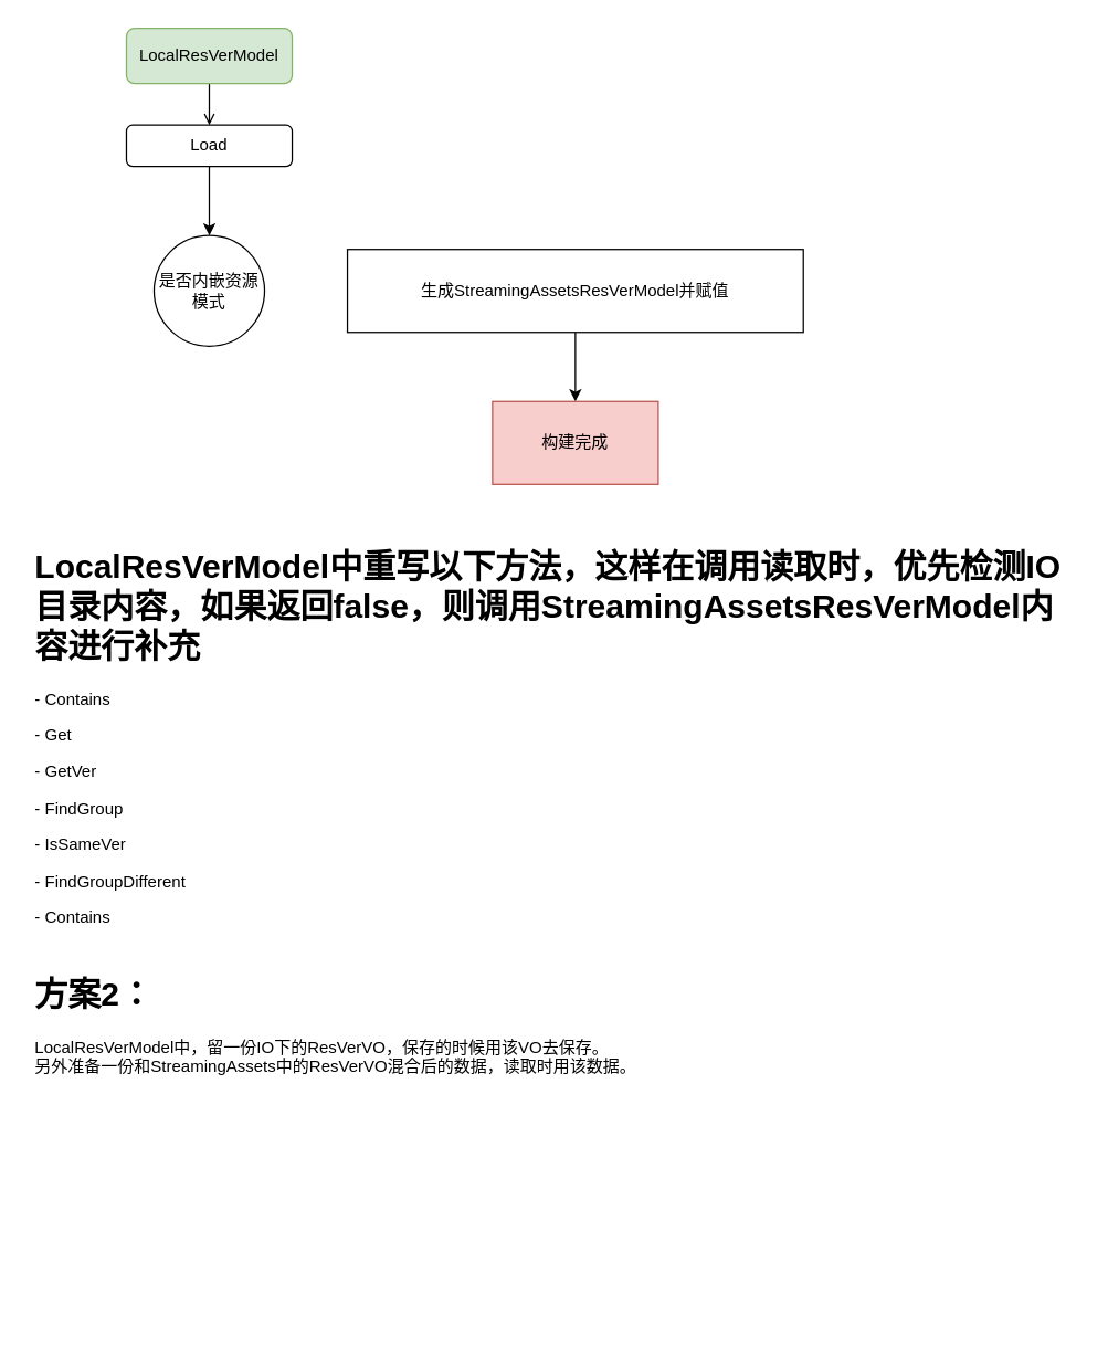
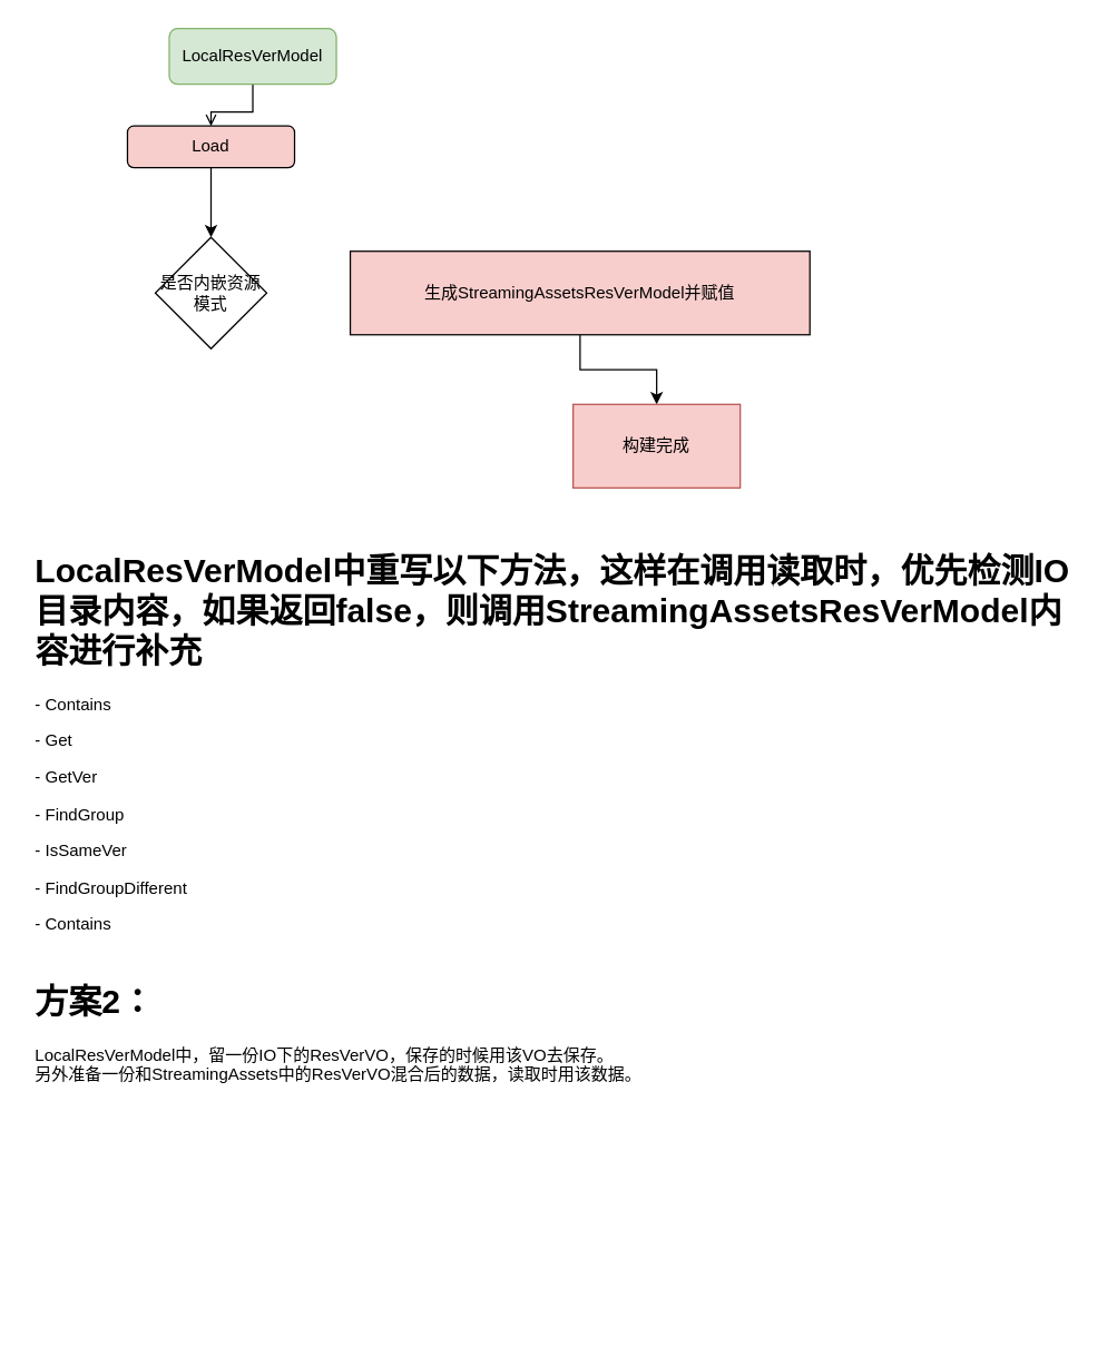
- <mxCell id="4" value="LocalResVerModel" style="rounded=1;whiteSpace=wrap;html=1;fontSize=12;glass=0;strokeWidth=1;shadow=0;fillColor=#d5e8d4;strokeColor=#82b366;" parent="1" vertex="1"><mxGeometry x="91" y="20" width="120" height="40" as="geometry" /></mxCell>
+ <mxCell id="4" value="LocalResVerModel" style="rounded=1;whiteSpace=wrap;html=1;fontSize=12;glass=0;strokeWidth=1;shadow=0;fillColor=#d5e8d4;strokeColor=#82b366;" parent="1" vertex="1"><mxGeometry x="121" y="20" width="120" height="40" as="geometry" /></mxCell>
- <mxCell id="8" value="Load" style="rounded=1;whiteSpace=wrap;html=1;" vertex="1" parent="1"><mxGeometry x="91" y="90" width="120" height="30" as="geometry" /></mxCell>
+ <mxCell id="8" value="Load" style="rounded=1;whiteSpace=wrap;html=1;fillColor=#f8cecc;" vertex="1" parent="1"><mxGeometry x="91" y="90" width="120" height="30" as="geometry" /></mxCell>
- <mxCell id="5" value="是否内嵌资源模式" style="ellipse;whiteSpace=wrap;html=1;" parent="1" vertex="1"><mxGeometry x="111" y="170" width="80" height="80" as="geometry" /></mxCell>
+ <mxCell id="5" value="是否内嵌资源模式" style="rhombus;whiteSpace=wrap;html=1;" parent="1" vertex="1"><mxGeometry x="111" y="170" width="80" height="80" as="geometry" /></mxCell>
- <mxCell id="7" value="生成StreamingAssetsResVerModel并赋值" style="whiteSpace=wrap;html=1;" vertex="1" parent="1"><mxGeometry x="251" y="180" width="330" height="60" as="geometry" /></mxCell>
+ <mxCell id="7" value="生成StreamingAssetsResVerModel并赋值" style="whiteSpace=wrap;html=1;fillColor=#f8cecc;" vertex="1" parent="1"><mxGeometry x="251" y="180" width="330" height="60" as="geometry" /></mxCell>
- <mxCell id="9" value="构建完成" style="whiteSpace=wrap;html=1;fillColor=#f8cecc;strokeColor=#b85450;" vertex="1" parent="1"><mxGeometry x="356" y="290" width="120" height="60" as="geometry" /></mxCell>
+ <mxCell id="9" value="构建完成" style="whiteSpace=wrap;html=1;fillColor=#f8cecc;strokeColor=#b85450;" vertex="1" parent="1"><mxGeometry x="411" y="290" width="120" height="60" as="geometry" /></mxCell>
